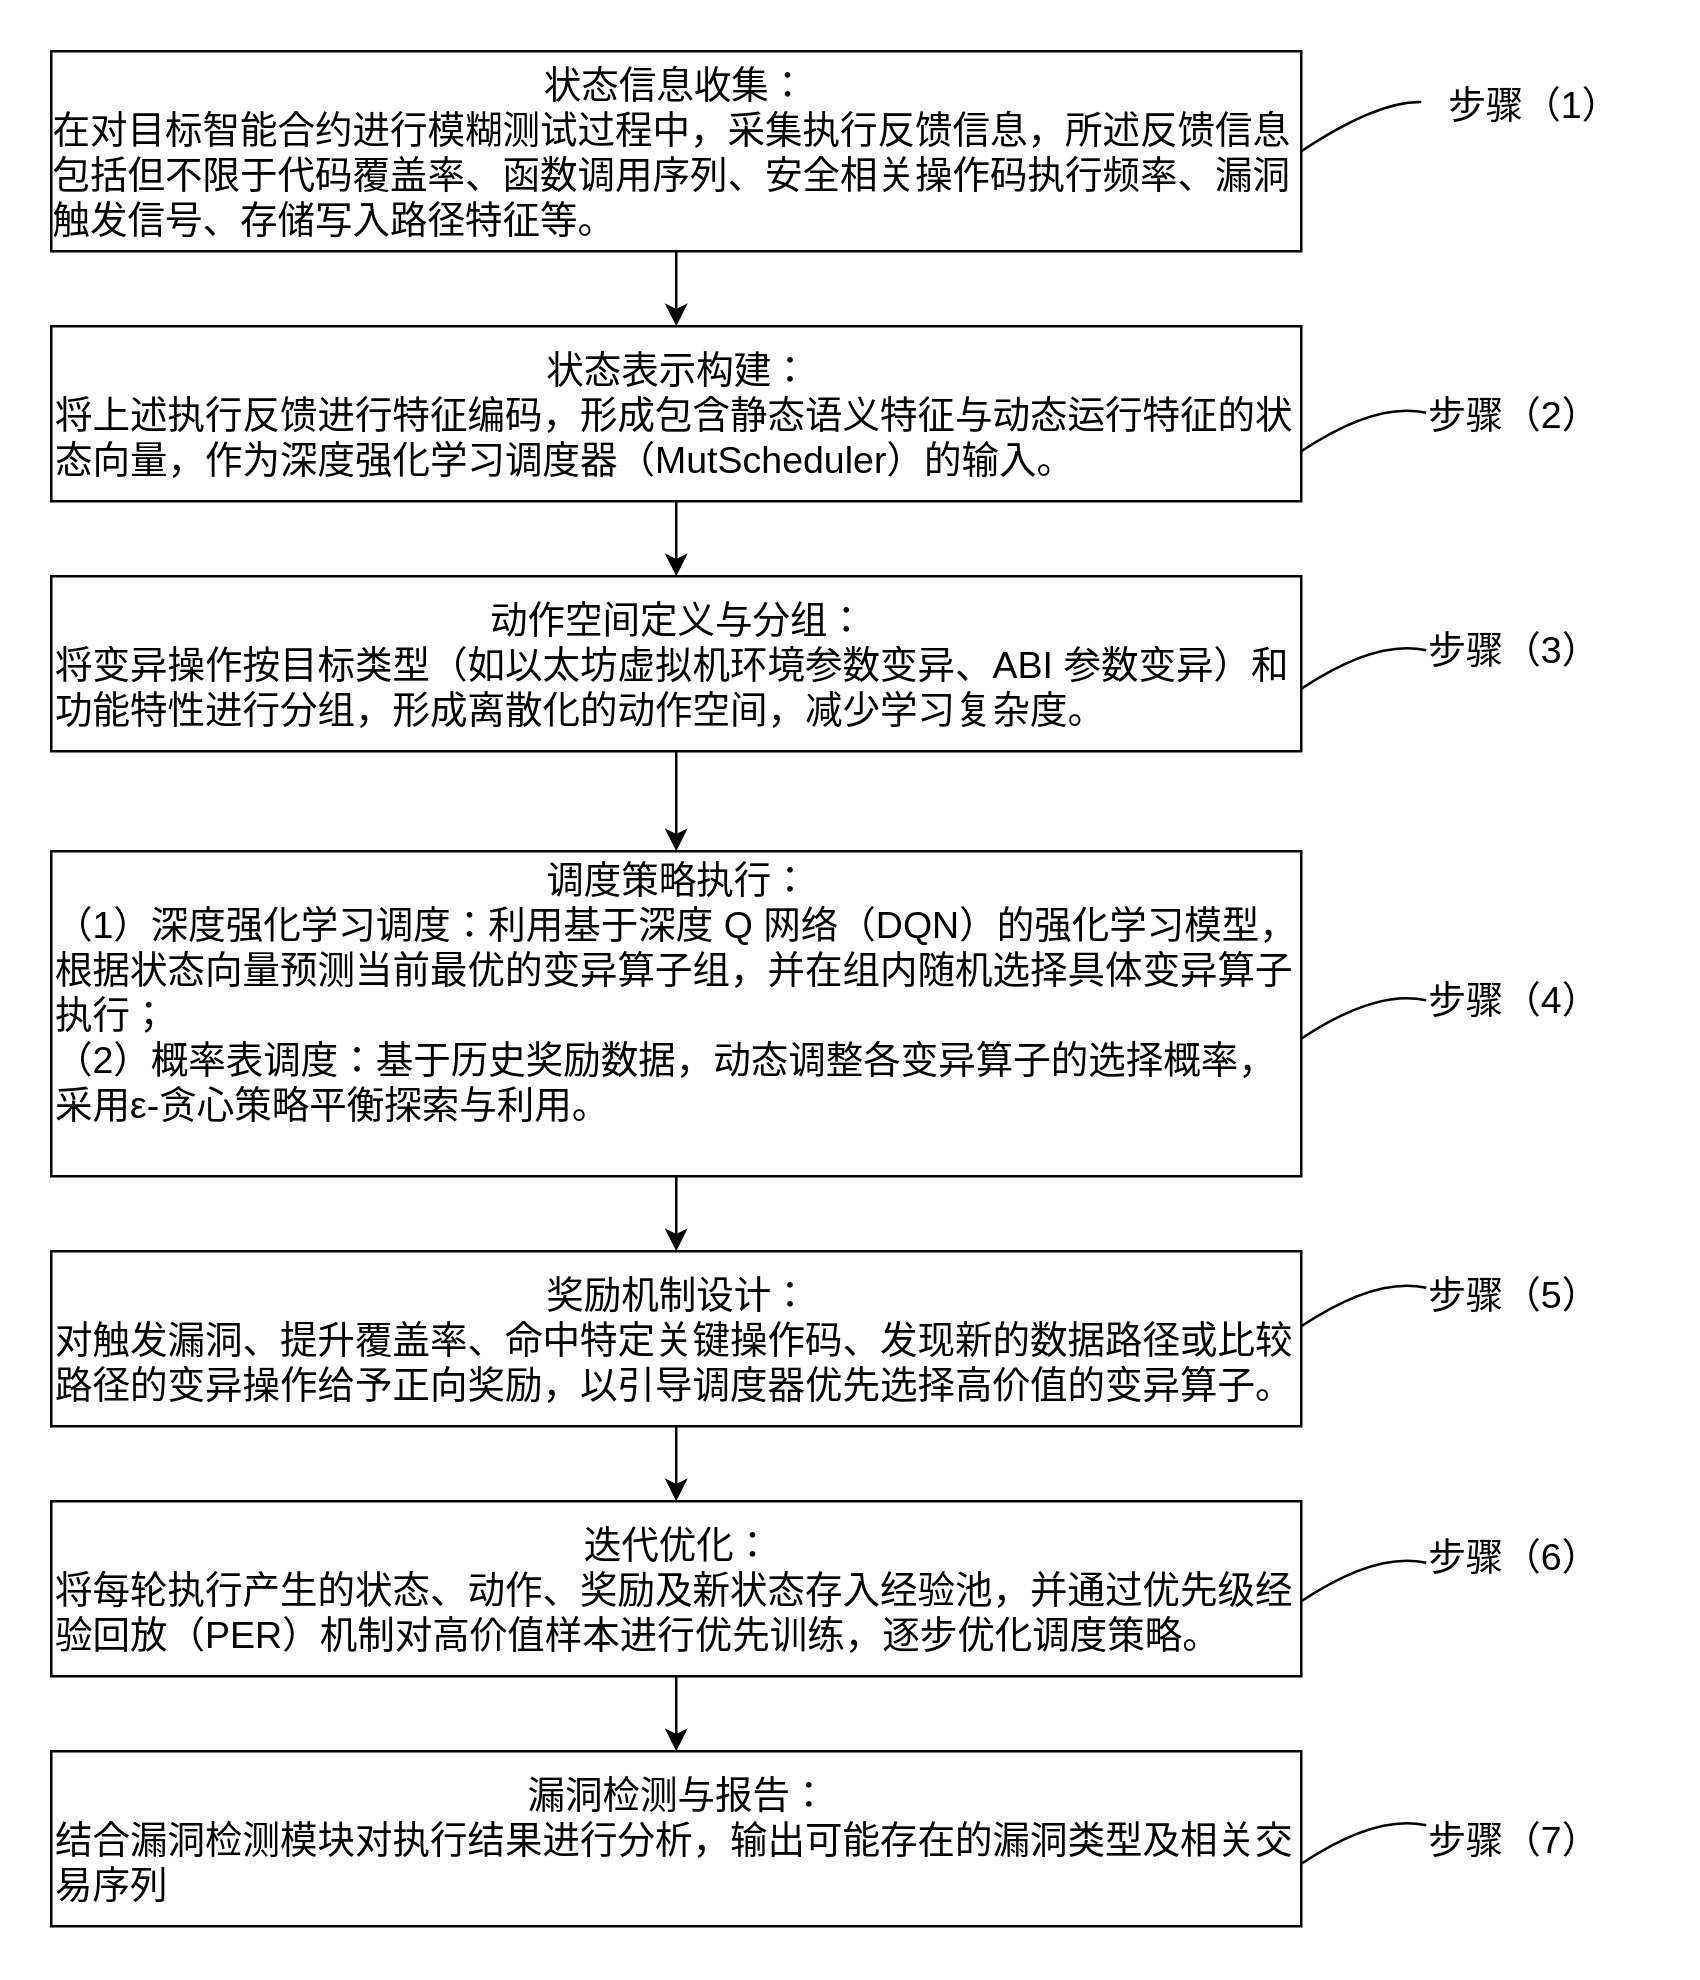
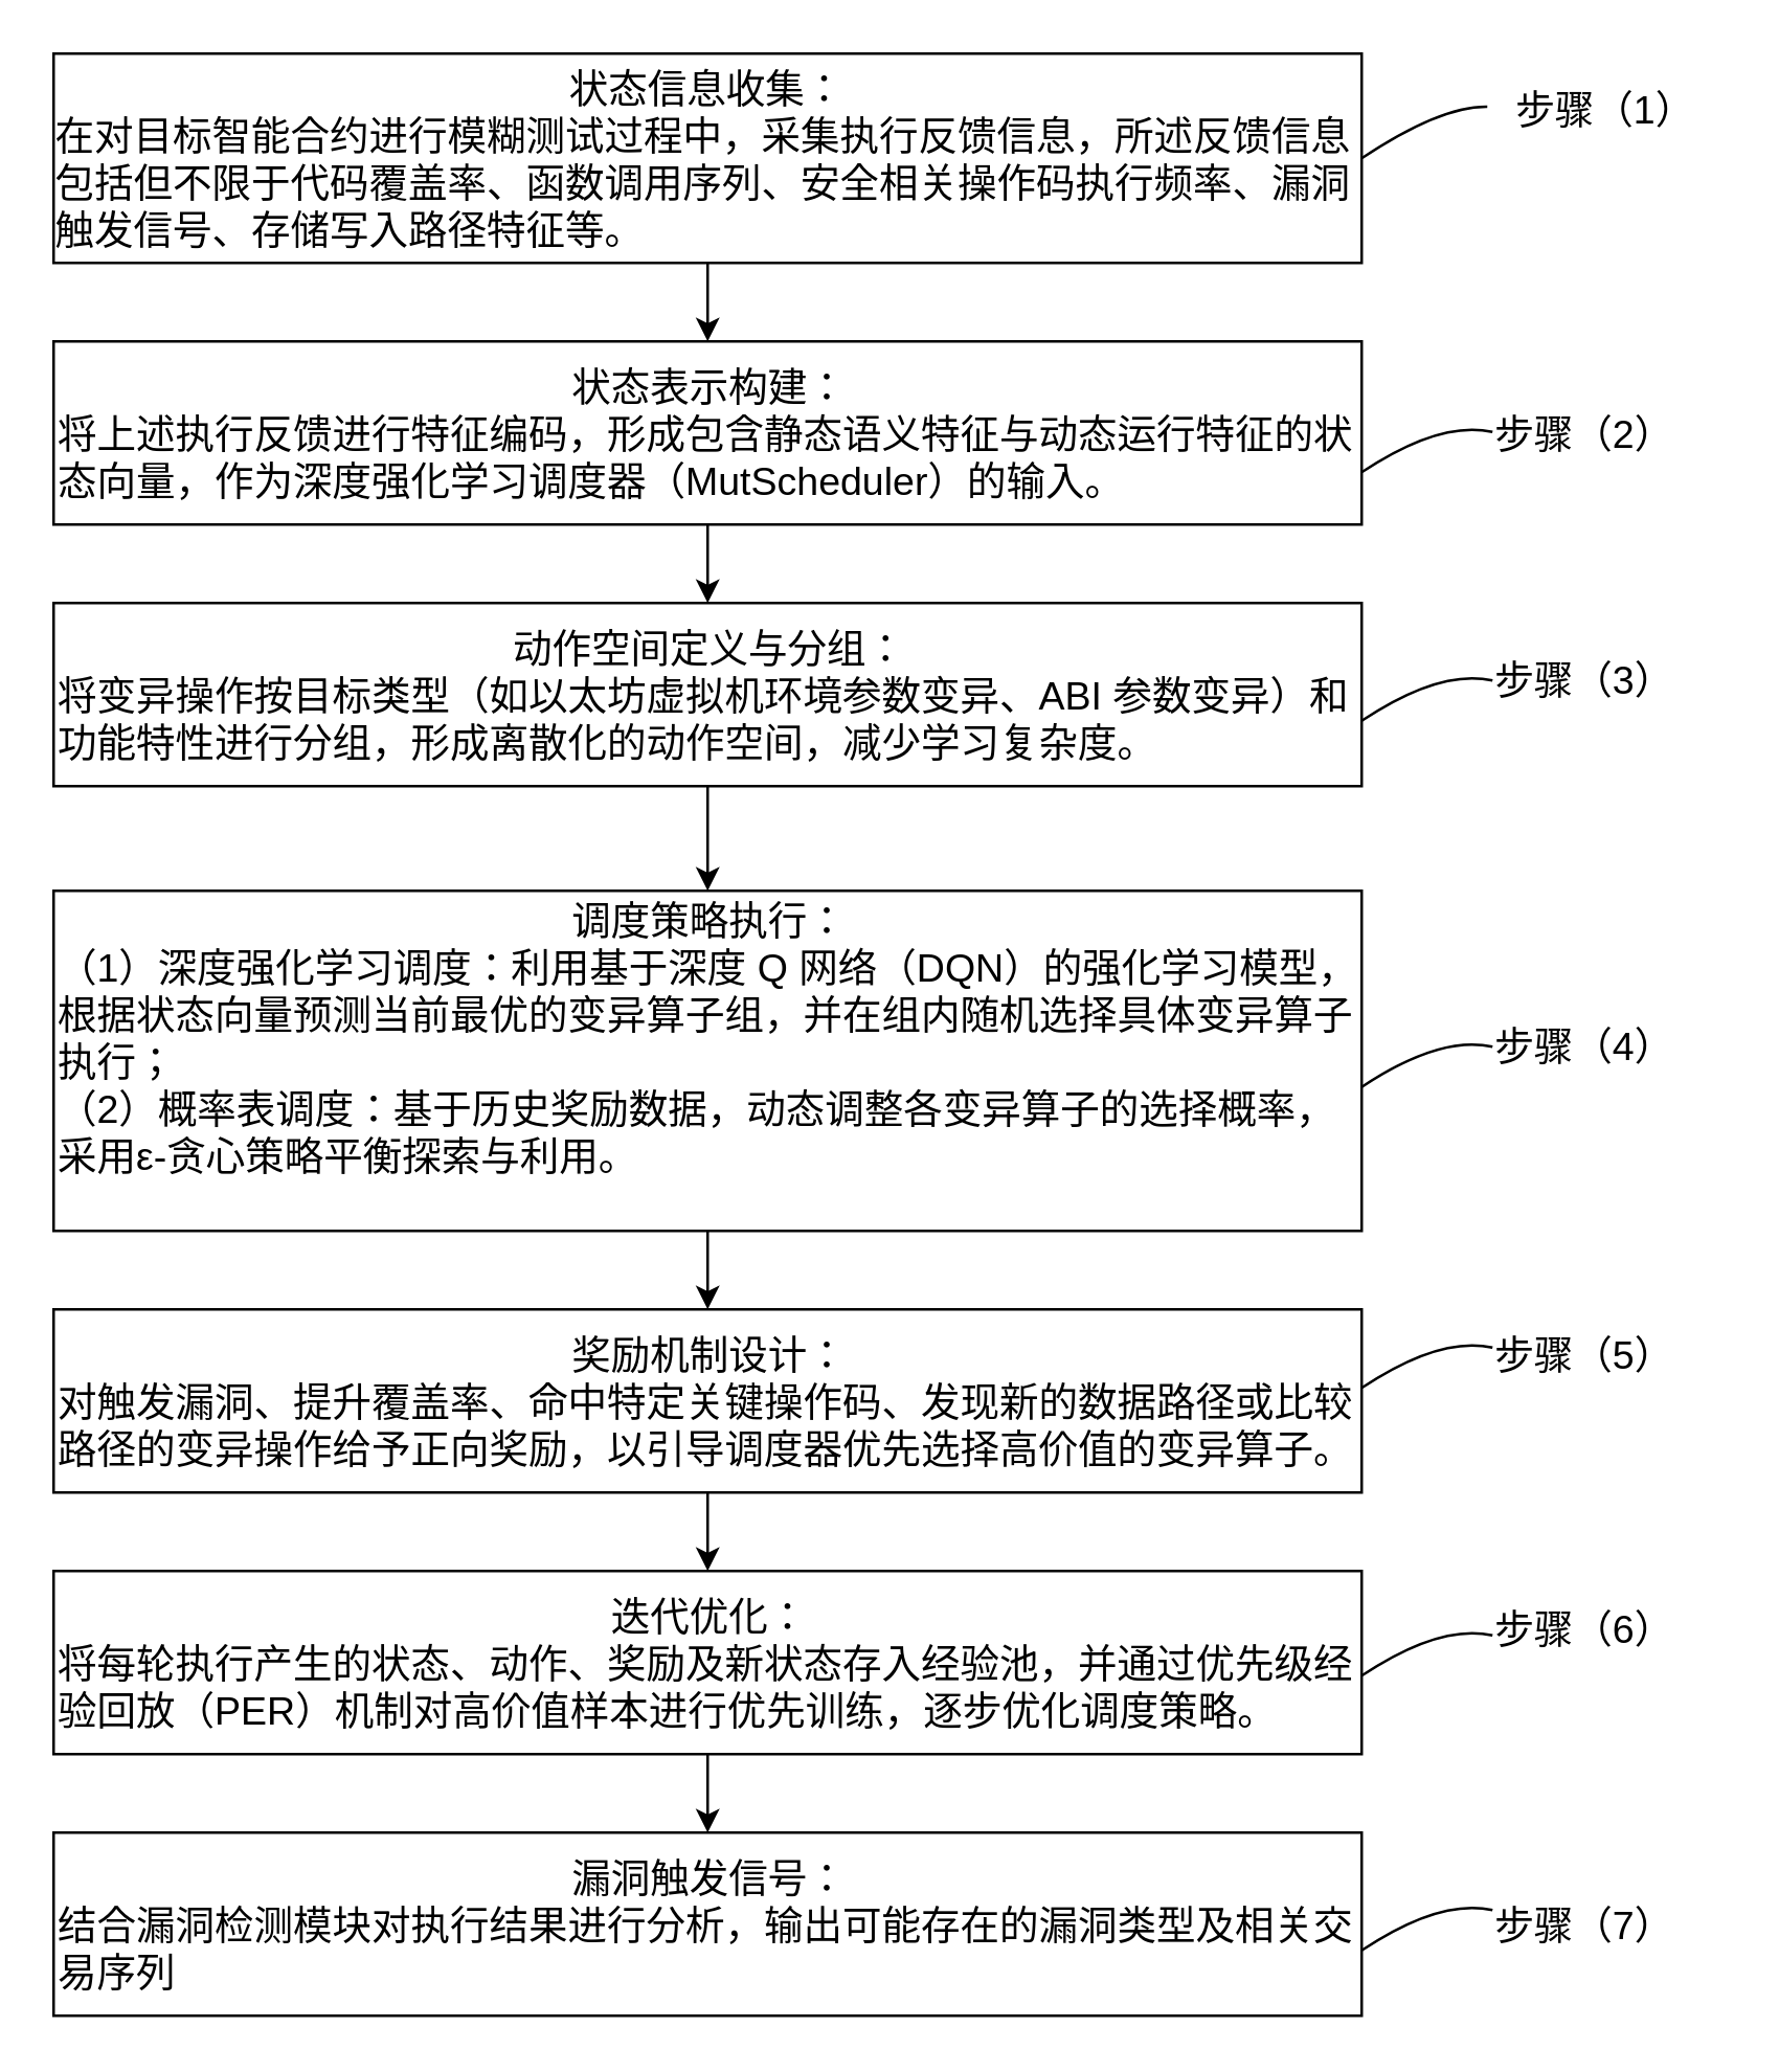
- <mxCell id="6" value="&lt;div style=&quot;text-align: center; font-size: 15px;&quot;&gt;&lt;span style=&quot;background-color: initial; font-size: 15px;&quot;&gt;漏洞检测与报告：&lt;/span&gt;&lt;/div&gt;结合漏洞检测模块对执行结果进行分析，输出可能存在的漏洞类型及相关交易序列" style="rounded=0;whiteSpace=wrap;html=1;align=left;fontSize=15;fillColor=none;" vertex="1" parent="1"><mxGeometry x="20" y="700" width="500" height="70" as="geometry" /></mxCell>
+ <mxCell id="6" value="&lt;div style=&quot;text-align: center; font-size: 15px;&quot;&gt;&lt;span style=&quot;background-color: initial; font-size: 15px;&quot;&gt;漏洞触发信号：&lt;/span&gt;&lt;/div&gt;结合漏洞检测模块对执行结果进行分析，输出可能存在的漏洞类型及相关交易序列" style="rounded=0;whiteSpace=wrap;html=1;align=left;fontSize=15;fillColor=none;" vertex="1" parent="1"><mxGeometry x="20" y="700" width="500" height="70" as="geometry" /></mxCell>
